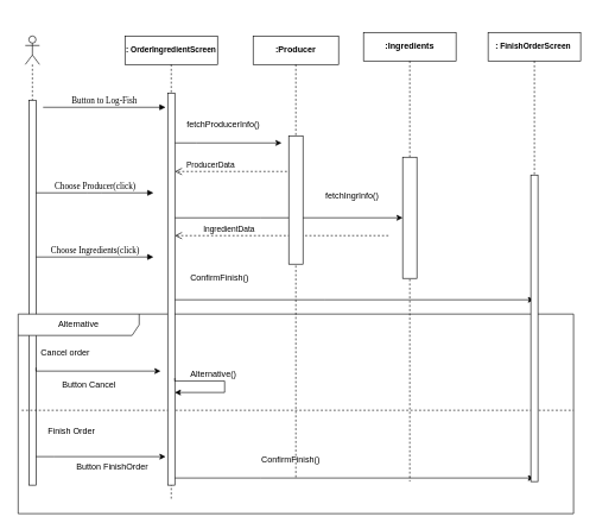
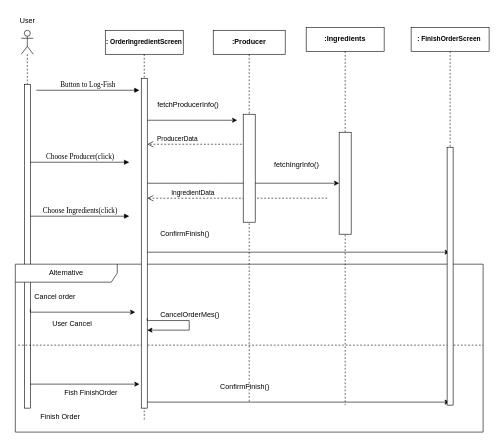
+ <mxCell id="5" value="User" style="text;html=1;align=center;verticalAlign=middle;resizable=0;points=[];autosize=1;strokeColor=none;fillColor=none;" parent="1" vertex="1"><mxGeometry x="20" y="20" width="50" height="30" as="geometry" /></mxCell>
- <mxCell id="25" value="Alternative()" style="text;whiteSpace=wrap;html=1;" parent="17" vertex="1"><mxGeometry x="240" y="70" width="90" height="20" as="geometry" /></mxCell>
+ <mxCell id="25" value="CancelOrderMes()" style="text;whiteSpace=wrap;html=1;" parent="17" vertex="1"><mxGeometry x="240" y="70" width="90" height="20" as="geometry" /></mxCell>
- <mxCell id="20" value="Button Cancel " style="text;whiteSpace=wrap;html=1;" parent="17" vertex="1"><mxGeometry x="60" y="85" width="120" height="25" as="geometry" /></mxCell>
+ <mxCell id="20" value="User Cancel " style="text;whiteSpace=wrap;html=1;" parent="17" vertex="1"><mxGeometry x="60" y="85" width="120" height="25" as="geometry" /></mxCell>
- <mxCell id="21" value="Finish Order" style="text;html=1;align=center;verticalAlign=middle;whiteSpace=wrap;rounded=0;" parent="17" vertex="1"><mxGeometry x="40" y="150" width="70" height="30" as="geometry" /></mxCell>
+ <mxCell id="21" value="Finish Order" style="text;html=1;align=center;verticalAlign=middle;whiteSpace=wrap;rounded=0;" parent="17" vertex="1"><mxGeometry x="40" y="240" width="70" height="30" as="geometry" /></mxCell>
- <mxCell id="22" value="Button FinishOrder" style="text;whiteSpace=wrap;html=1;" parent="17" vertex="1"><mxGeometry x="80" y="200" width="110" height="30" as="geometry" /></mxCell>
+ <mxCell id="22" value="Fish FinishOrder" style="text;whiteSpace=wrap;html=1;" parent="17" vertex="1"><mxGeometry x="80" y="200" width="110" height="30" as="geometry" /></mxCell>
